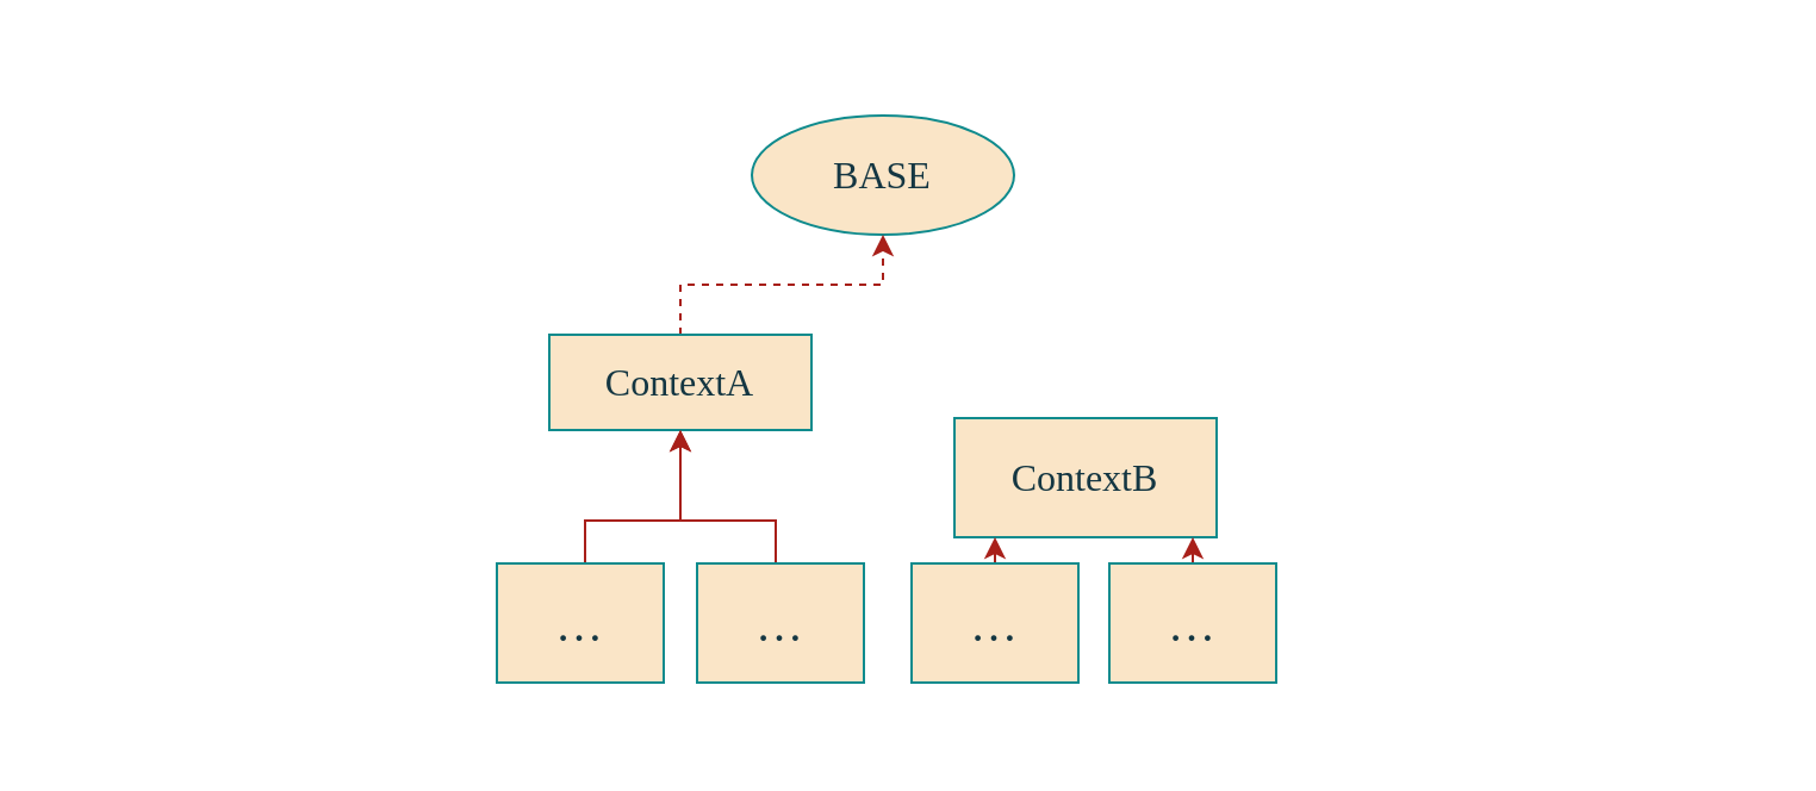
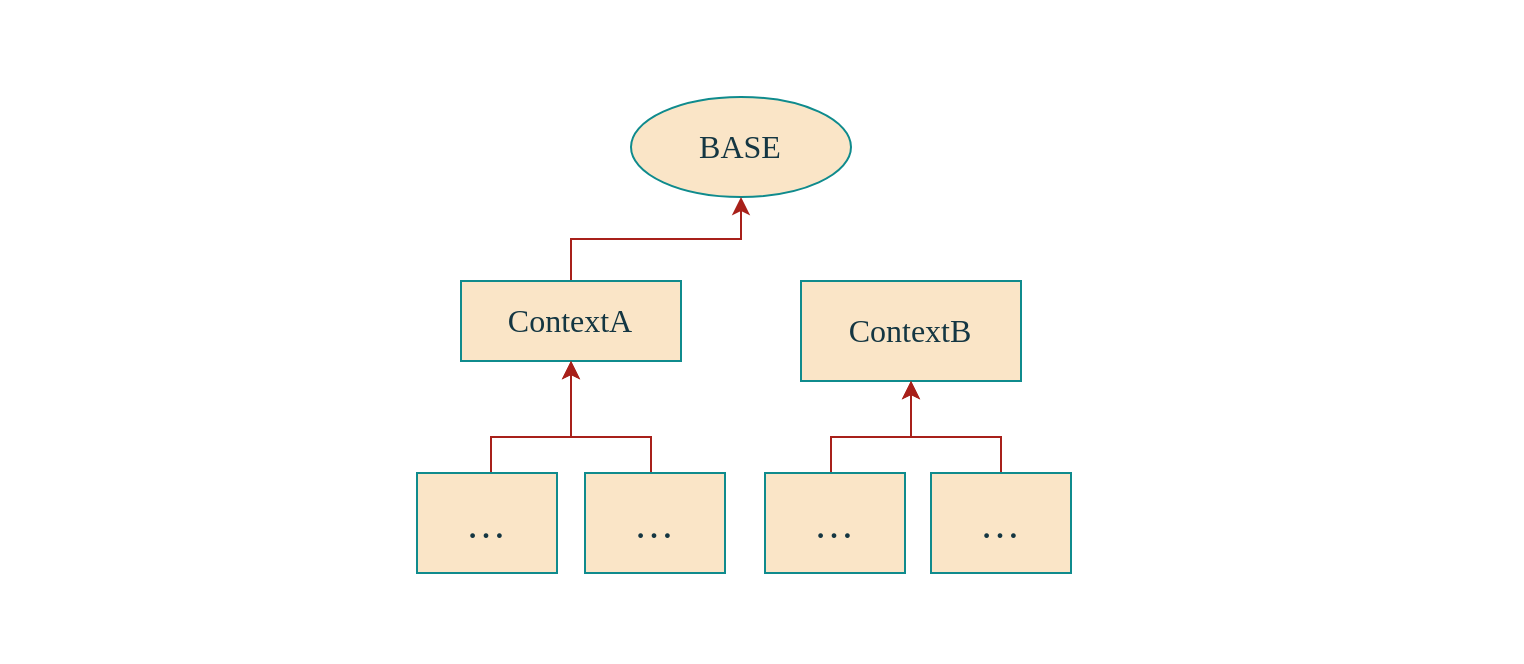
- <mxCell id="4" style="edgeStyle=orthogonalEdgeStyle;rounded=0;hachureGap=4;orthogonalLoop=1;jettySize=auto;html=1;fontFamily=Times New Roman;fontSize=16;labelBackgroundColor=none;strokeColor=#A8201A;fontColor=default;dashed=1;" edge="1" parent="1" source="5" target="3"><mxGeometry relative="1" as="geometry" /></mxCell>
+ <mxCell id="4" style="edgeStyle=orthogonalEdgeStyle;rounded=0;hachureGap=4;orthogonalLoop=1;jettySize=auto;html=1;fontFamily=Times New Roman;fontSize=16;labelBackgroundColor=none;strokeColor=#A8201A;fontColor=default;" edge="1" parent="1" source="5" target="3"><mxGeometry relative="1" as="geometry" /></mxCell>
- <mxCell id="6" value="ContextB" style="html=1;whiteSpace=wrap;hachureGap=4;fontFamily=Times New Roman;fontSize=16;labelBackgroundColor=none;fillColor=#FAE5C7;strokeColor=#0F8B8D;fontColor=#143642;" vertex="1" parent="1"><mxGeometry x="400" y="175" width="110" height="50" as="geometry" /></mxCell>
+ <mxCell id="6" value="ContextB" style="html=1;whiteSpace=wrap;hachureGap=4;fontFamily=Times New Roman;fontSize=16;labelBackgroundColor=none;fillColor=#FAE5C7;strokeColor=#0F8B8D;fontColor=#143642;" vertex="1" parent="1"><mxGeometry x="400" y="140" width="110" height="50" as="geometry" /></mxCell>
